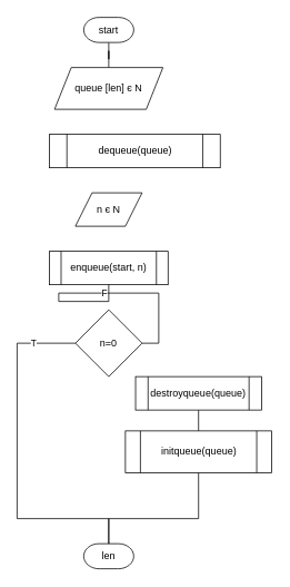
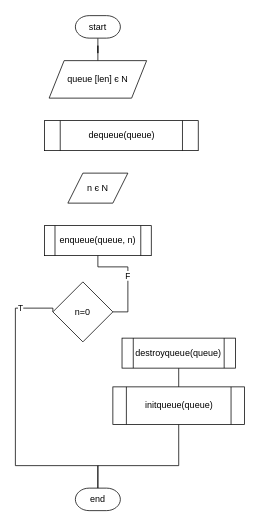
- <mxCell id="6" value="enqueue(start, n)" style="shape=process;whiteSpace=wrap;html=1;backgroundOutline=1;strokeWidth=1;" parent="1" vertex="1"><mxGeometry x="58.82" y="300" width="142.37" height="40" as="geometry" /></mxCell>
+ <mxCell id="6" value="enqueue(queue, n)" style="shape=process;whiteSpace=wrap;html=1;backgroundOutline=1;strokeWidth=1;" parent="1" vertex="1"><mxGeometry x="58.82" y="300" width="142.37" height="40" as="geometry" /></mxCell>
- <mxCell id="15" value="n=0" style="rhombus;whiteSpace=wrap;html=1;" parent="1" vertex="1"><mxGeometry x="89.99" y="370" width="80" height="80" as="geometry" /></mxCell>
+ <mxCell id="15" value="n=0" style="rhombus;whiteSpace=wrap;html=1;" parent="1" vertex="1"><mxGeometry x="69.99" y="375" width="80" height="80" as="geometry" /></mxCell>
- <mxCell id="11" value="len" style="strokeWidth=1;html=1;shape=mxgraph.flowchart.terminator;whiteSpace=wrap;" parent="1" vertex="1"><mxGeometry x="99.99" y="650" width="60" height="30" as="geometry" /></mxCell>
+ <mxCell id="11" value="end" style="strokeWidth=1;html=1;shape=mxgraph.flowchart.terminator;whiteSpace=wrap;" parent="1" vertex="1"><mxGeometry x="99.99" y="650" width="60" height="30" as="geometry" /></mxCell>
